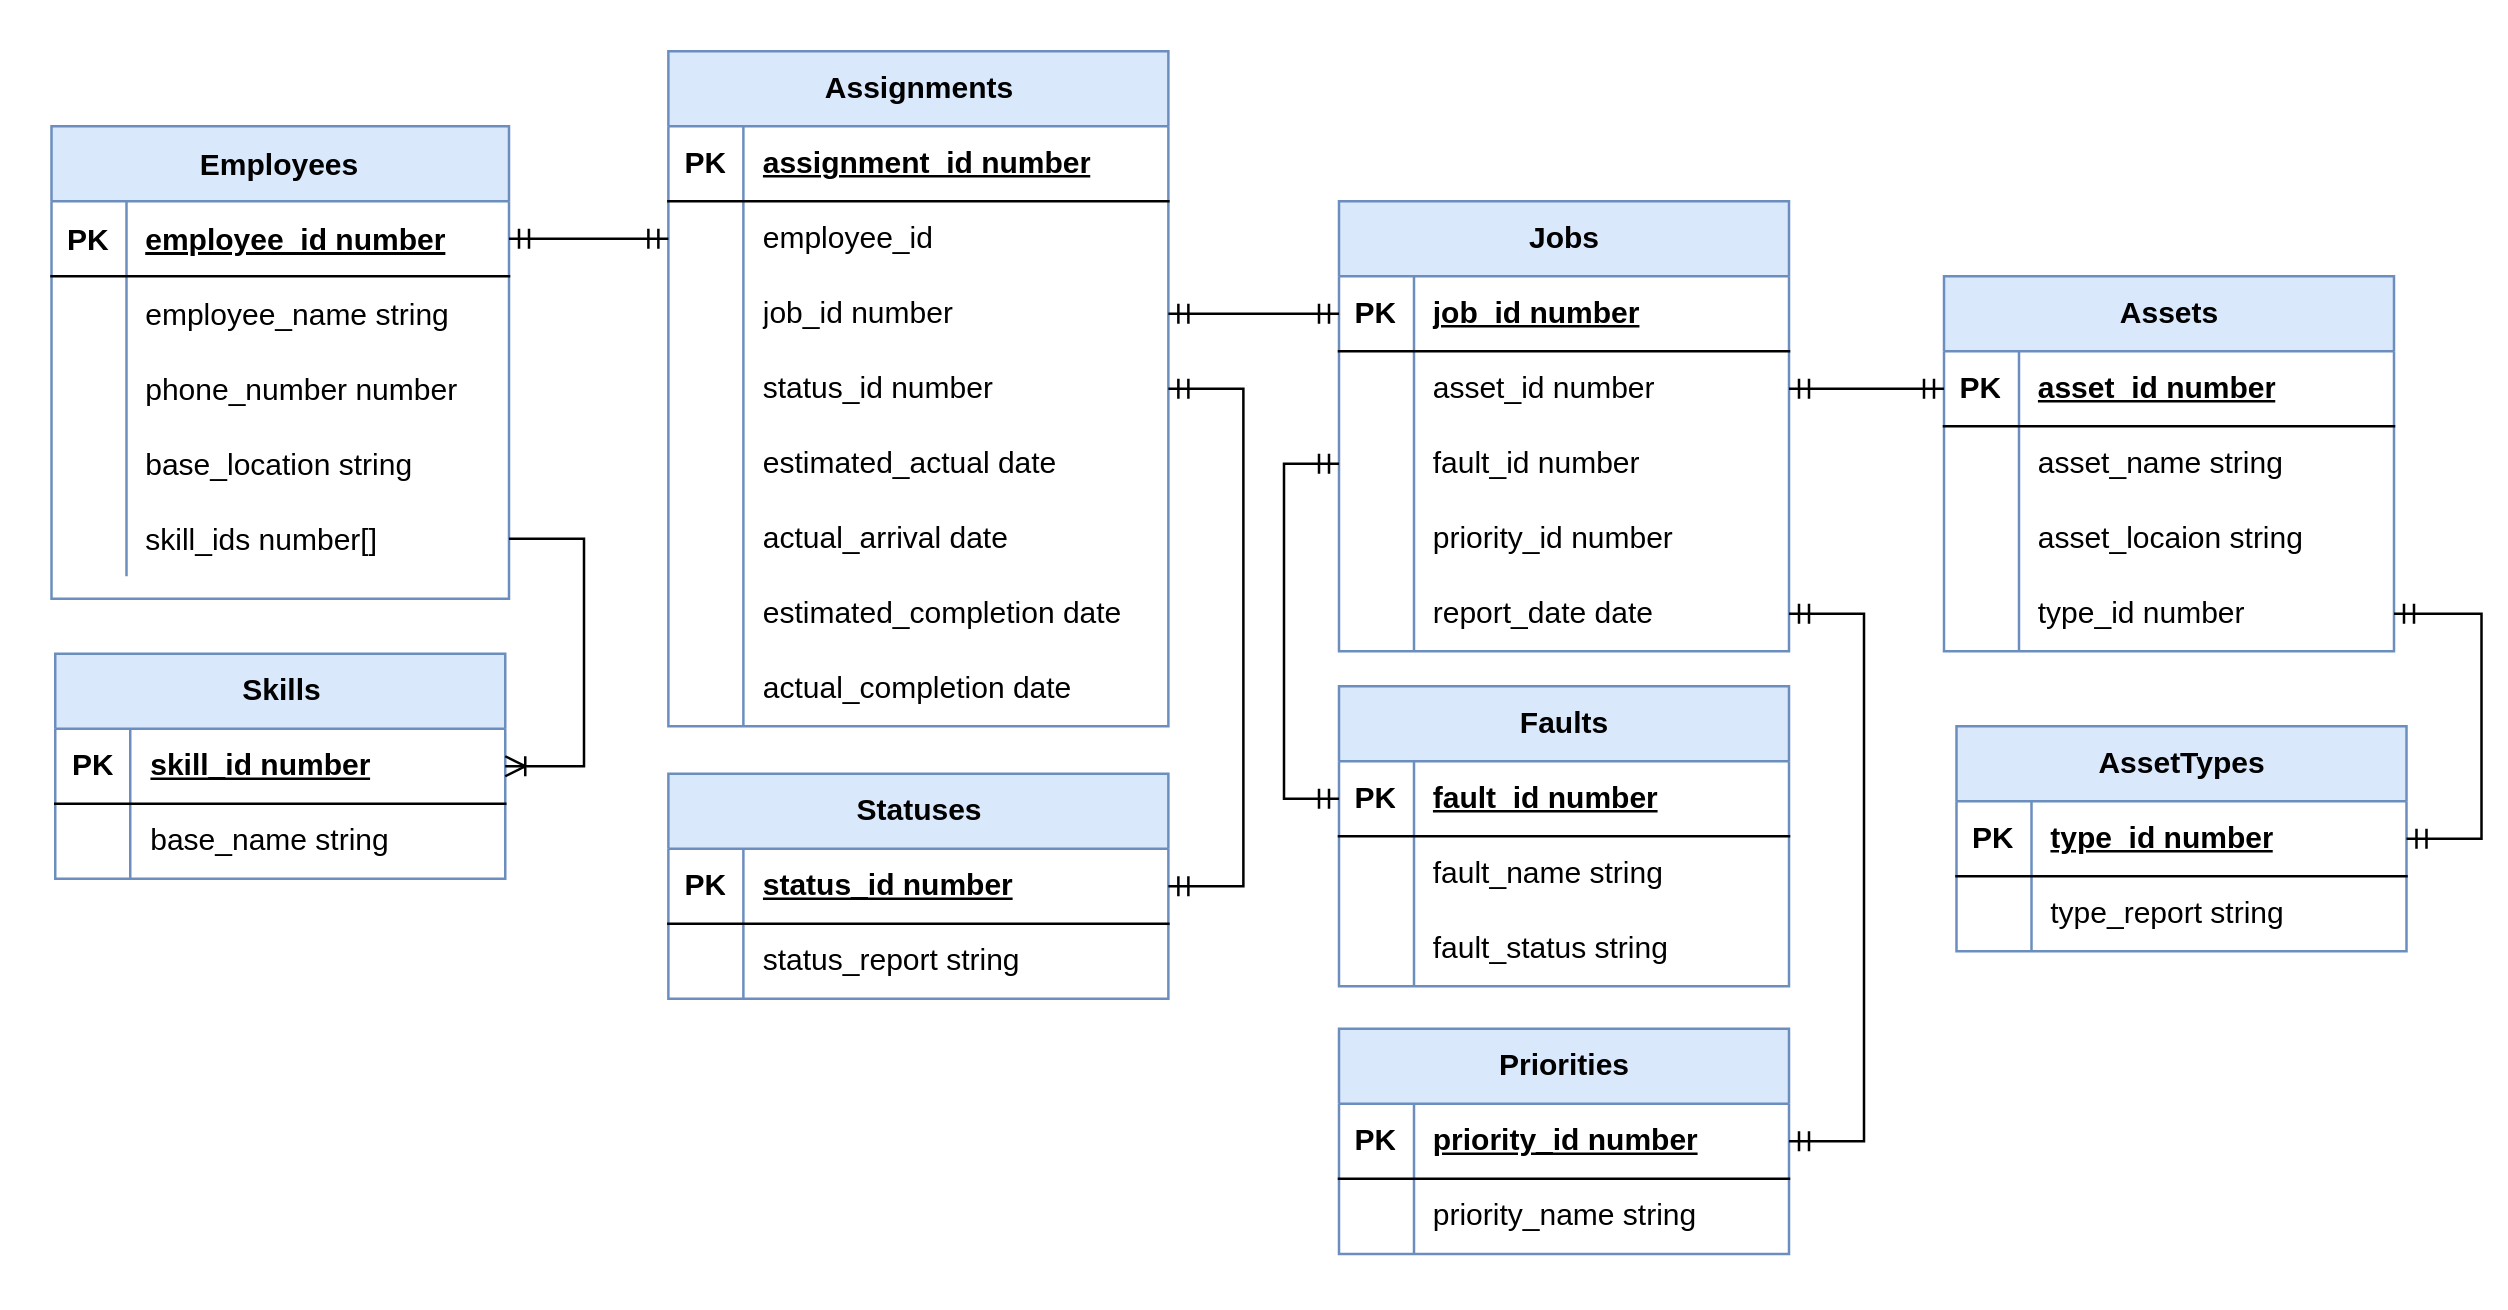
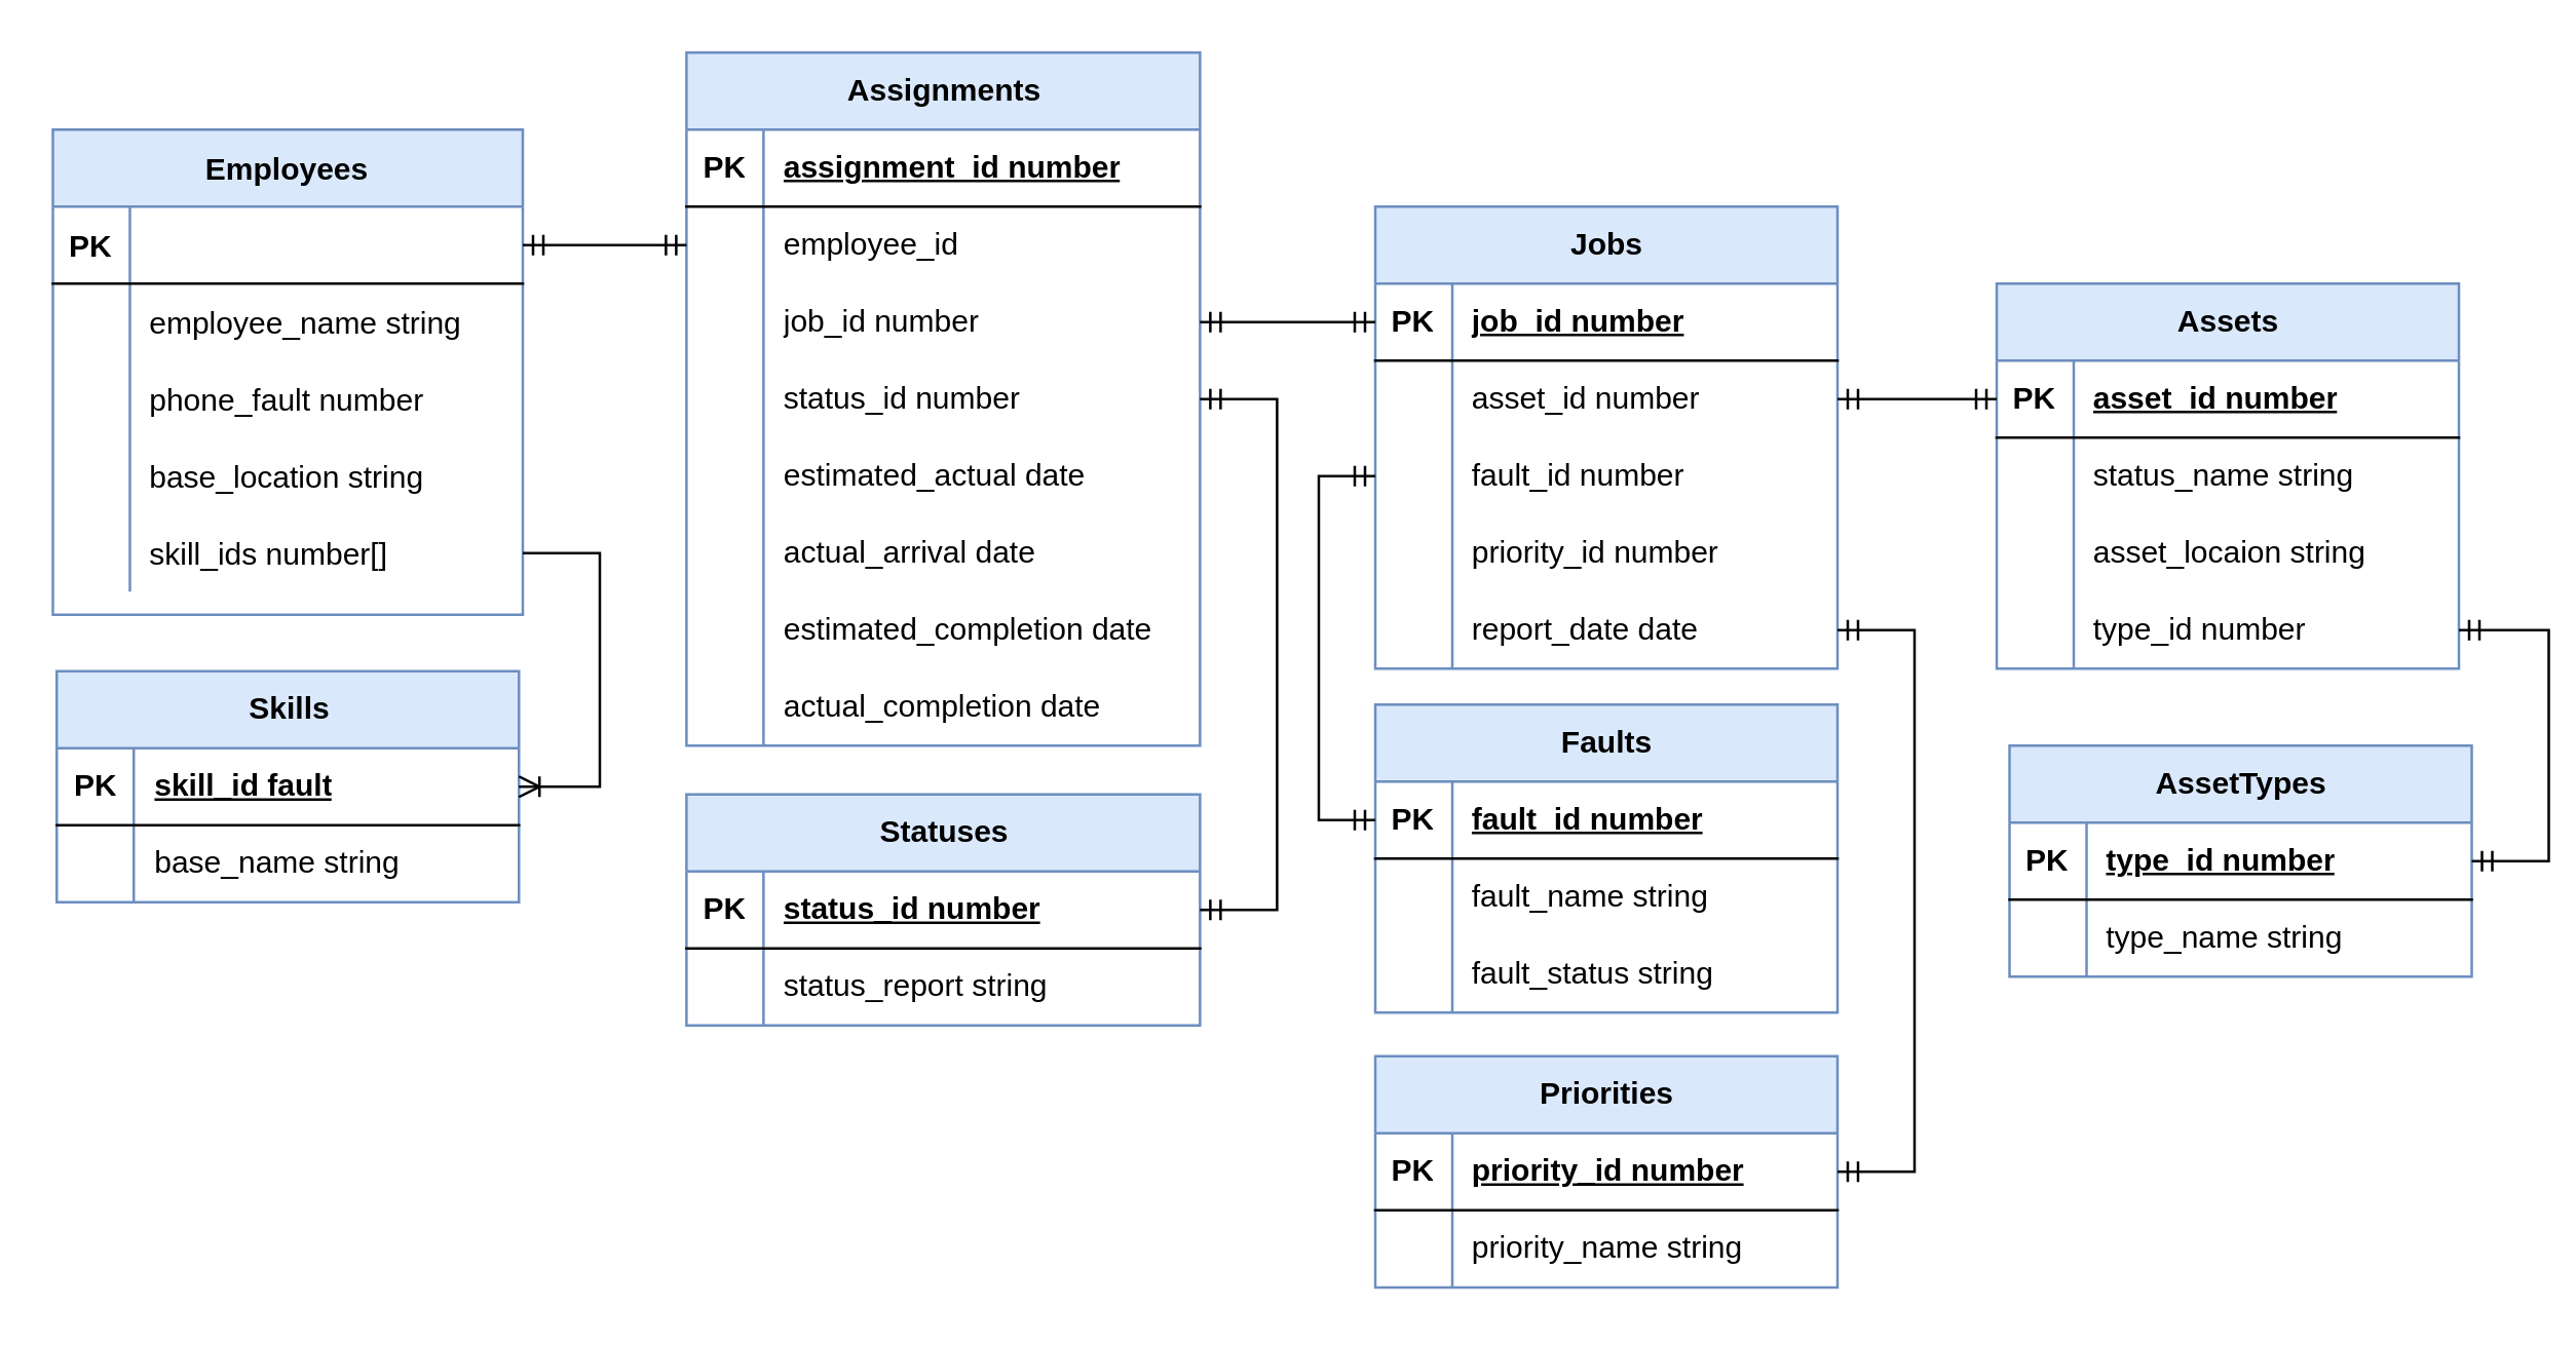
- <mxCell id="5" value="employee_id number" style="shape=partialRectangle;overflow=hidden;connectable=0;fillColor=none;top=0;left=0;bottom=0;right=0;align=left;spacingLeft=6;fontStyle=5;" parent="3" vertex="1"><mxGeometry x="30" width="153" height="30" as="geometry"><mxRectangle width="153" height="30" as="alternateBounds" /></mxGeometry></mxCell>
- <mxCell id="11" value="phone_number number" style="shape=partialRectangle;overflow=hidden;connectable=0;fillColor=none;top=0;left=0;bottom=0;right=0;align=left;spacingLeft=6;" vertex="1" parent="9"><mxGeometry x="30" width="153" height="30" as="geometry"><mxRectangle width="153" height="30" as="alternateBounds" /></mxGeometry></mxCell>
+ <mxCell id="11" value="phone_fault number" style="shape=partialRectangle;overflow=hidden;connectable=0;fillColor=none;top=0;left=0;bottom=0;right=0;align=left;spacingLeft=6;" vertex="1" parent="9"><mxGeometry x="30" width="153" height="30" as="geometry"><mxRectangle width="153" height="30" as="alternateBounds" /></mxGeometry></mxCell>
- <mxCell id="57" value="asset_name string" style="shape=partialRectangle;connectable=0;fillColor=none;top=0;left=0;bottom=0;right=0;align=left;spacingLeft=6;overflow=hidden;whiteSpace=wrap;html=1;" vertex="1" parent="55"><mxGeometry x="30" width="150" height="30" as="geometry"><mxRectangle width="150" height="30" as="alternateBounds" /></mxGeometry></mxCell>
+ <mxCell id="57" value="status_name string" style="shape=partialRectangle;connectable=0;fillColor=none;top=0;left=0;bottom=0;right=0;align=left;spacingLeft=6;overflow=hidden;whiteSpace=wrap;html=1;" vertex="1" parent="55"><mxGeometry x="30" width="150" height="30" as="geometry"><mxRectangle width="150" height="30" as="alternateBounds" /></mxGeometry></mxCell>
- <mxCell id="74" value="skill_id number" style="shape=partialRectangle;connectable=0;fillColor=none;top=0;left=0;bottom=0;right=0;align=left;spacingLeft=6;fontStyle=5;overflow=hidden;whiteSpace=wrap;html=1;" vertex="1" parent="72"><mxGeometry x="30" width="150" height="30" as="geometry"><mxRectangle width="150" height="30" as="alternateBounds" /></mxGeometry></mxCell>
+ <mxCell id="74" value="skill_id fault" style="shape=partialRectangle;connectable=0;fillColor=none;top=0;left=0;bottom=0;right=0;align=left;spacingLeft=6;fontStyle=5;overflow=hidden;whiteSpace=wrap;html=1;" vertex="1" parent="72"><mxGeometry x="30" width="150" height="30" as="geometry"><mxRectangle width="150" height="30" as="alternateBounds" /></mxGeometry></mxCell>
- <mxCell id="70" value="type_report string" style="shape=partialRectangle;connectable=0;fillColor=none;top=0;left=0;bottom=0;right=0;align=left;spacingLeft=6;overflow=hidden;whiteSpace=wrap;html=1;" vertex="1" parent="68"><mxGeometry x="30" width="150" height="30" as="geometry"><mxRectangle width="150" height="30" as="alternateBounds" /></mxGeometry></mxCell>
+ <mxCell id="70" value="type_name string" style="shape=partialRectangle;connectable=0;fillColor=none;top=0;left=0;bottom=0;right=0;align=left;spacingLeft=6;overflow=hidden;whiteSpace=wrap;html=1;" vertex="1" parent="68"><mxGeometry x="30" width="150" height="30" as="geometry"><mxRectangle width="150" height="30" as="alternateBounds" /></mxGeometry></mxCell>
